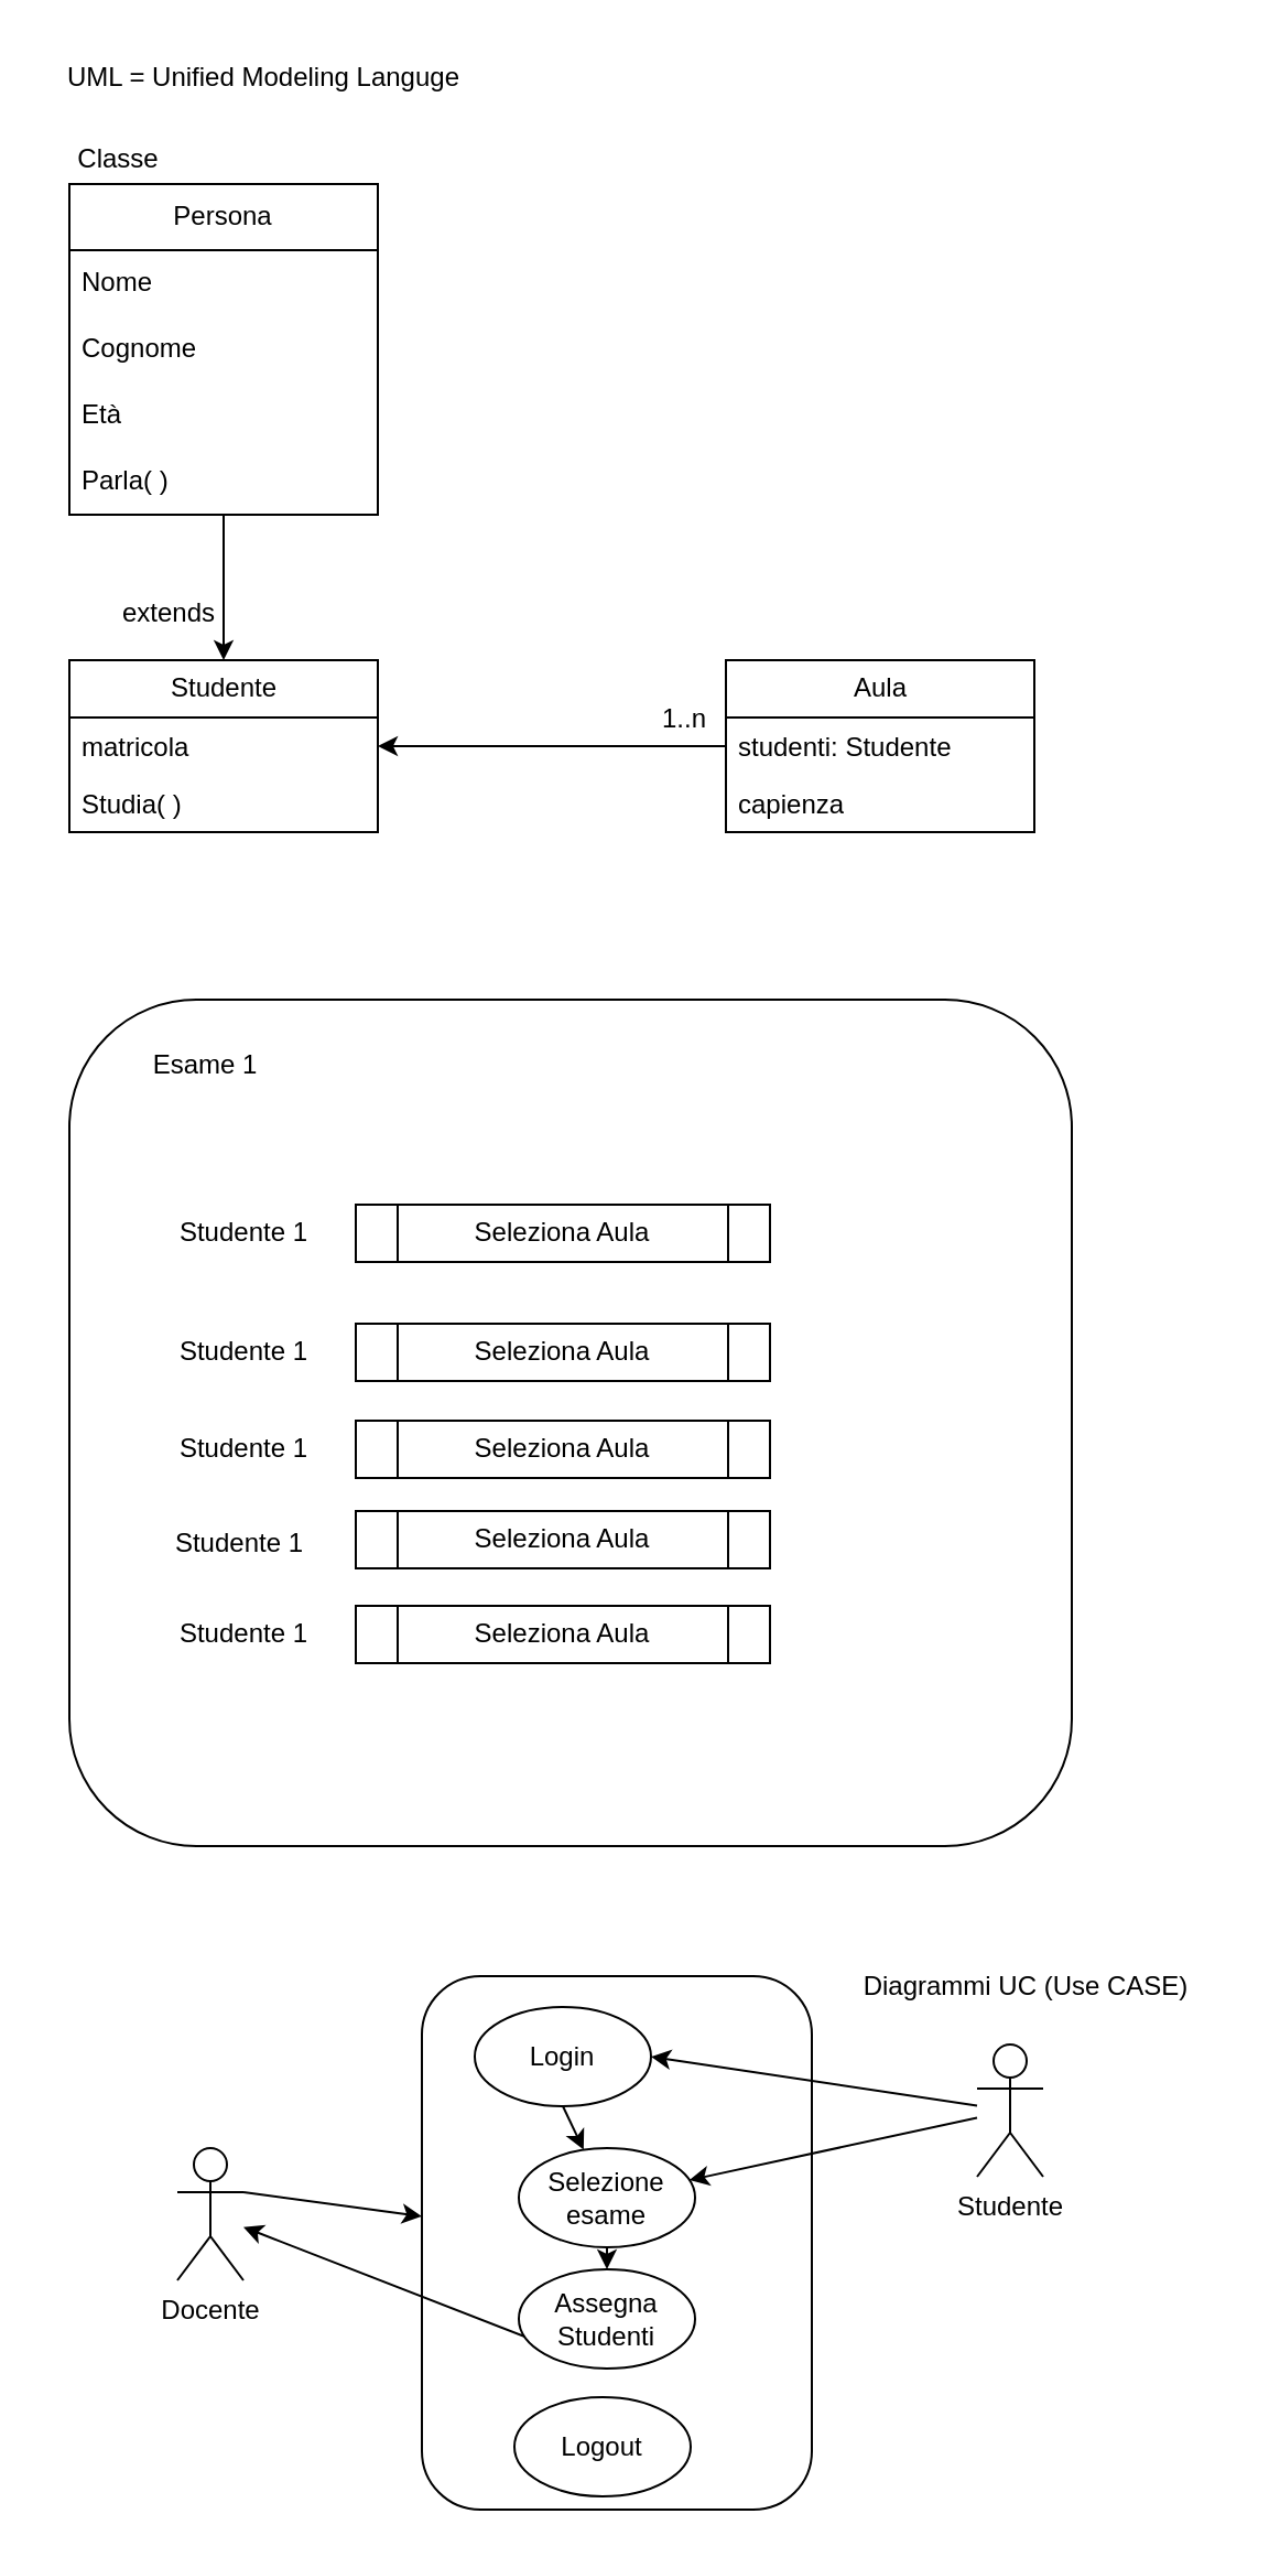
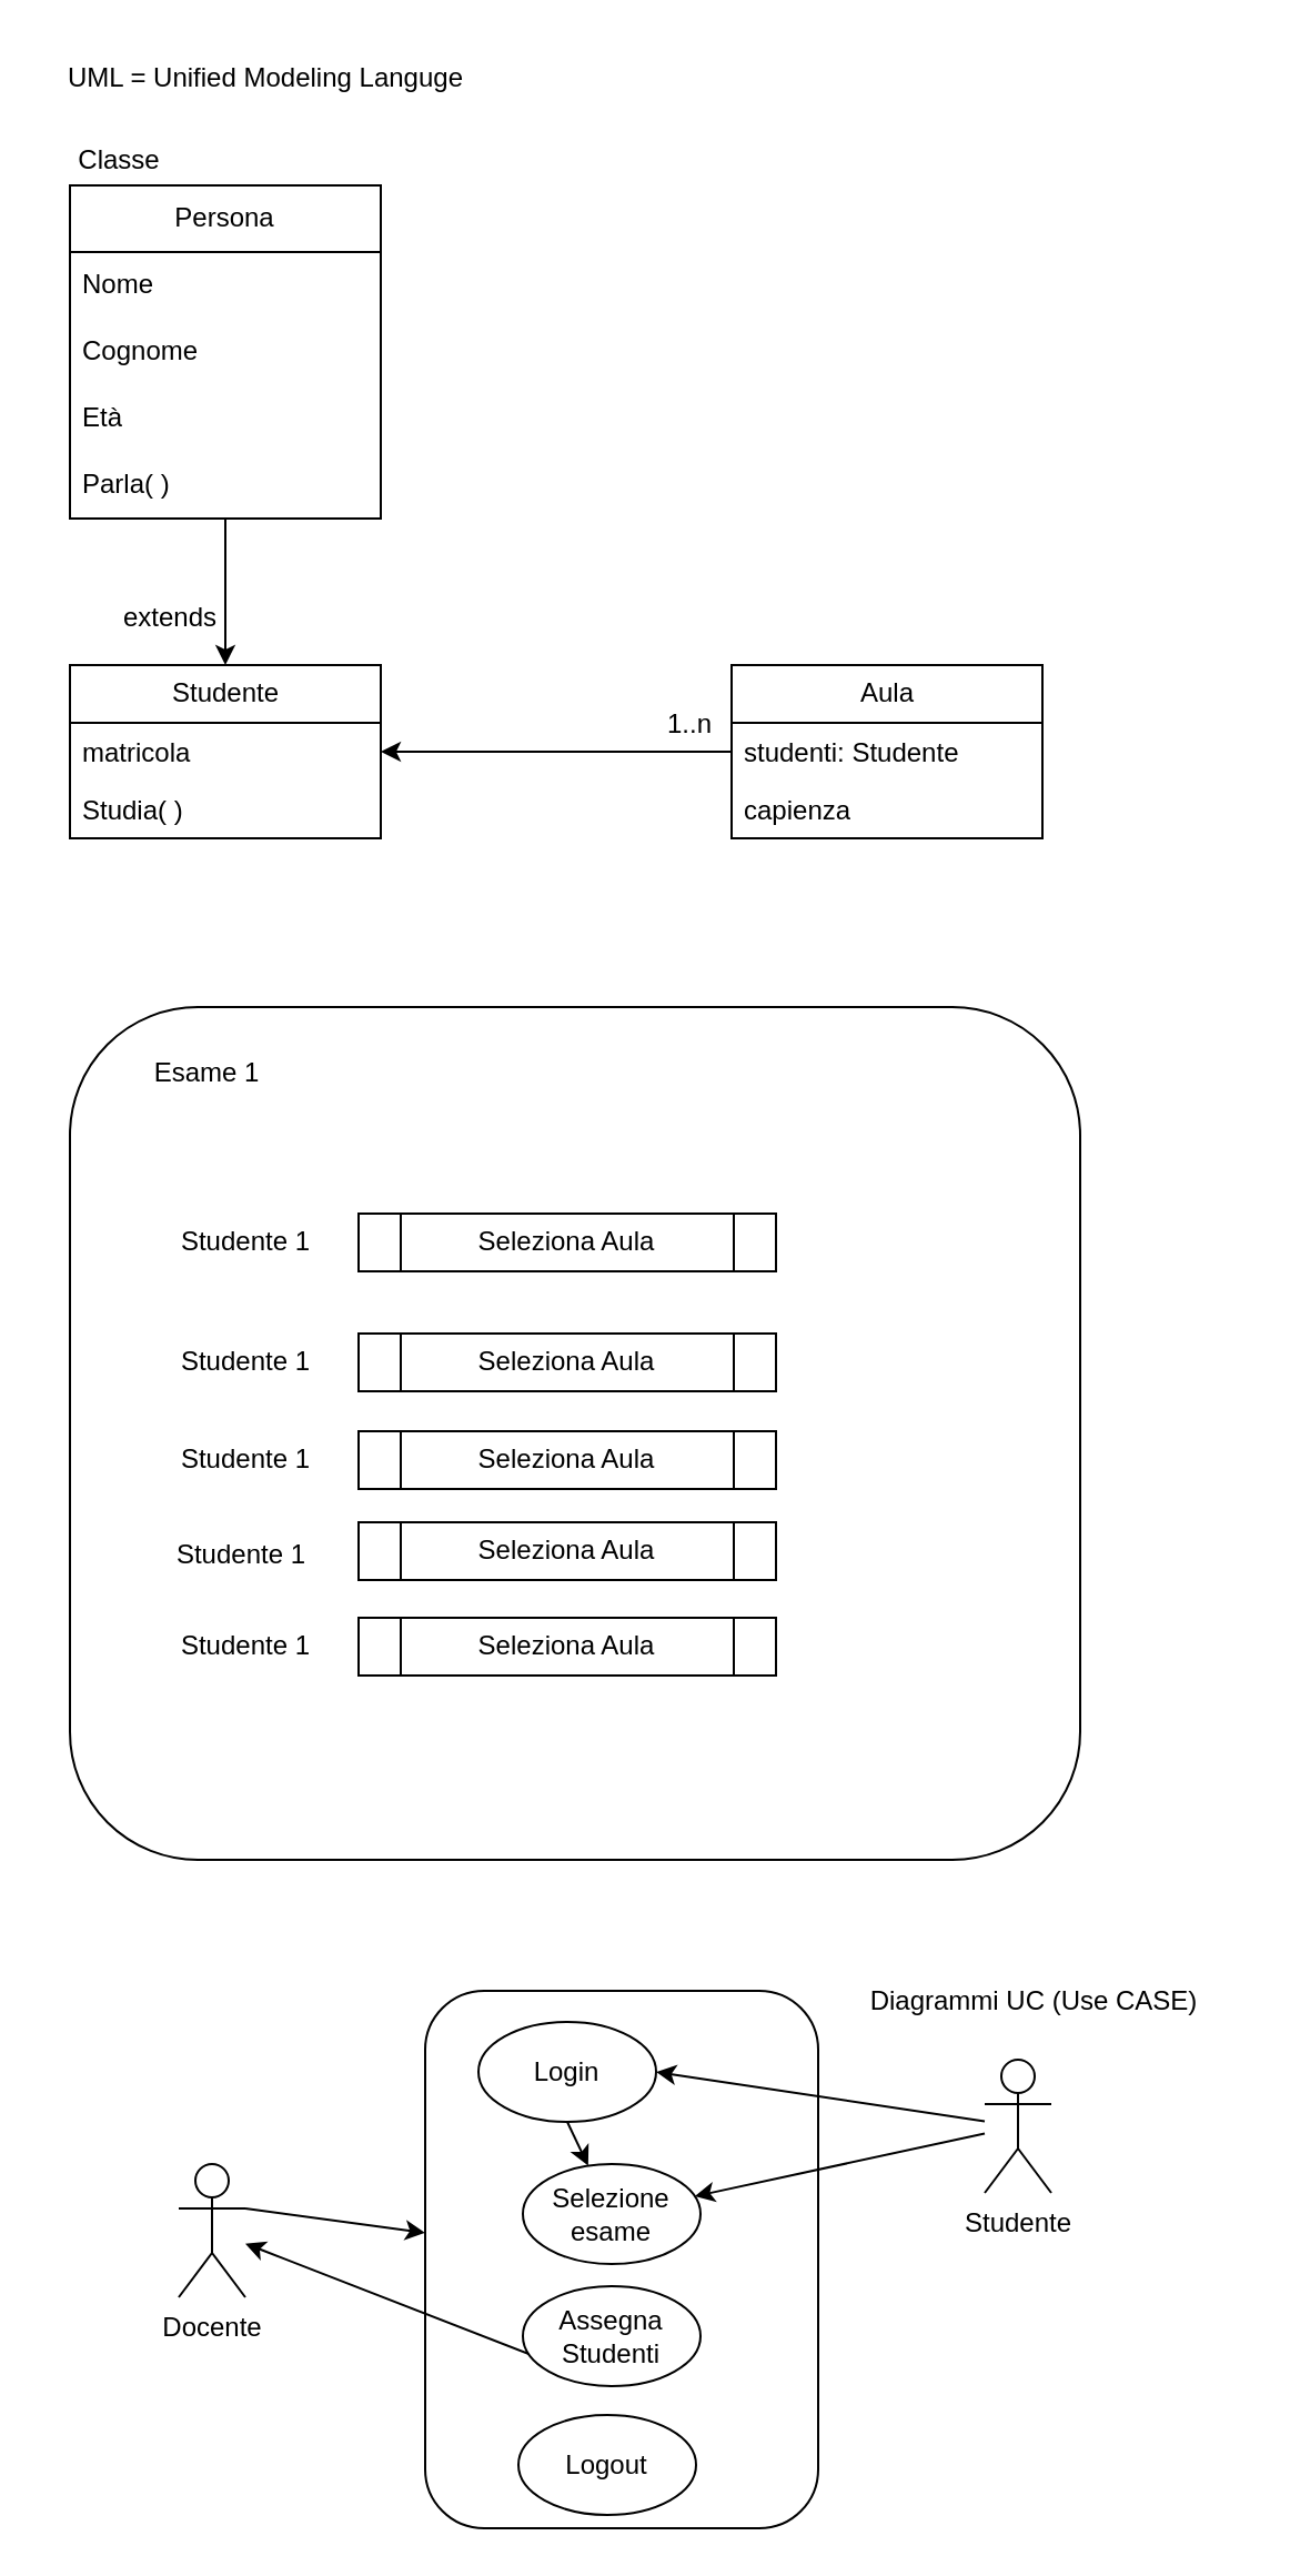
- <mxCell id="36" style="edgeStyle=none;html=1;exitX=0.5;exitY=1;exitDx=0;exitDy=0;entryX=0.5;entryY=0;entryDx=0;entryDy=0;" parent="1" source="37" target="39" edge="1"><mxGeometry relative="1" as="geometry" /></mxCell>
